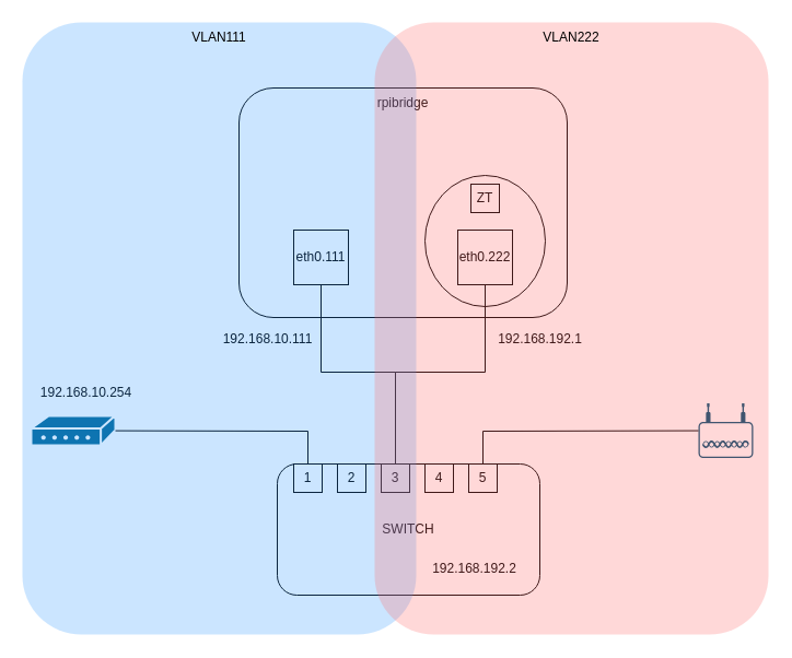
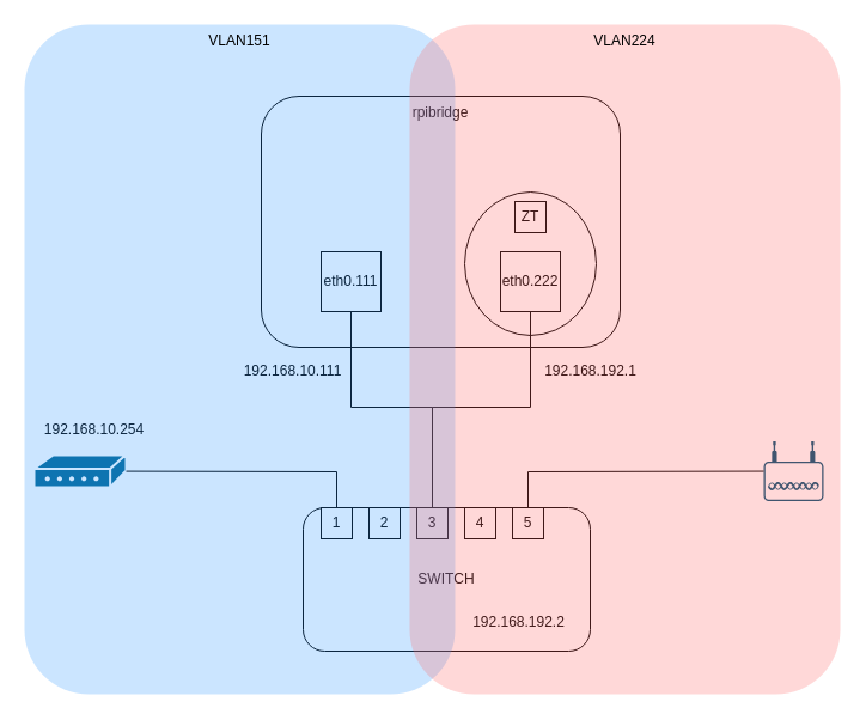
- <mxCell id="23" value="VLAN111" style="rounded=1;whiteSpace=wrap;html=1;dashed=1;strokeColor=none;strokeWidth=3;fillColor=#3399FF;verticalAlign=top;align=center;opacity=25;" vertex="1" parent="1"><mxGeometry x="20" y="20" width="360" height="560" as="geometry" /></mxCell>
+ <mxCell id="23" value="VLAN151" style="rounded=1;whiteSpace=wrap;html=1;dashed=1;strokeColor=none;strokeWidth=3;fillColor=#3399FF;verticalAlign=top;align=center;opacity=25;" vertex="1" parent="1"><mxGeometry x="20" y="20" width="360" height="560" as="geometry" /></mxCell>
- <mxCell id="24" value="VLAN222" style="rounded=1;whiteSpace=wrap;html=1;dashed=1;strokeColor=none;strokeWidth=3;fillColor=#FF6666;verticalAlign=top;align=center;opacity=25;" vertex="1" parent="1"><mxGeometry x="342" y="20" width="360" height="560" as="geometry" /></mxCell>
+ <mxCell id="24" value="VLAN224" style="rounded=1;whiteSpace=wrap;html=1;dashed=1;strokeColor=none;strokeWidth=3;fillColor=#FF6666;verticalAlign=top;align=center;opacity=25;" vertex="1" parent="1"><mxGeometry x="342" y="20" width="360" height="560" as="geometry" /></mxCell>
